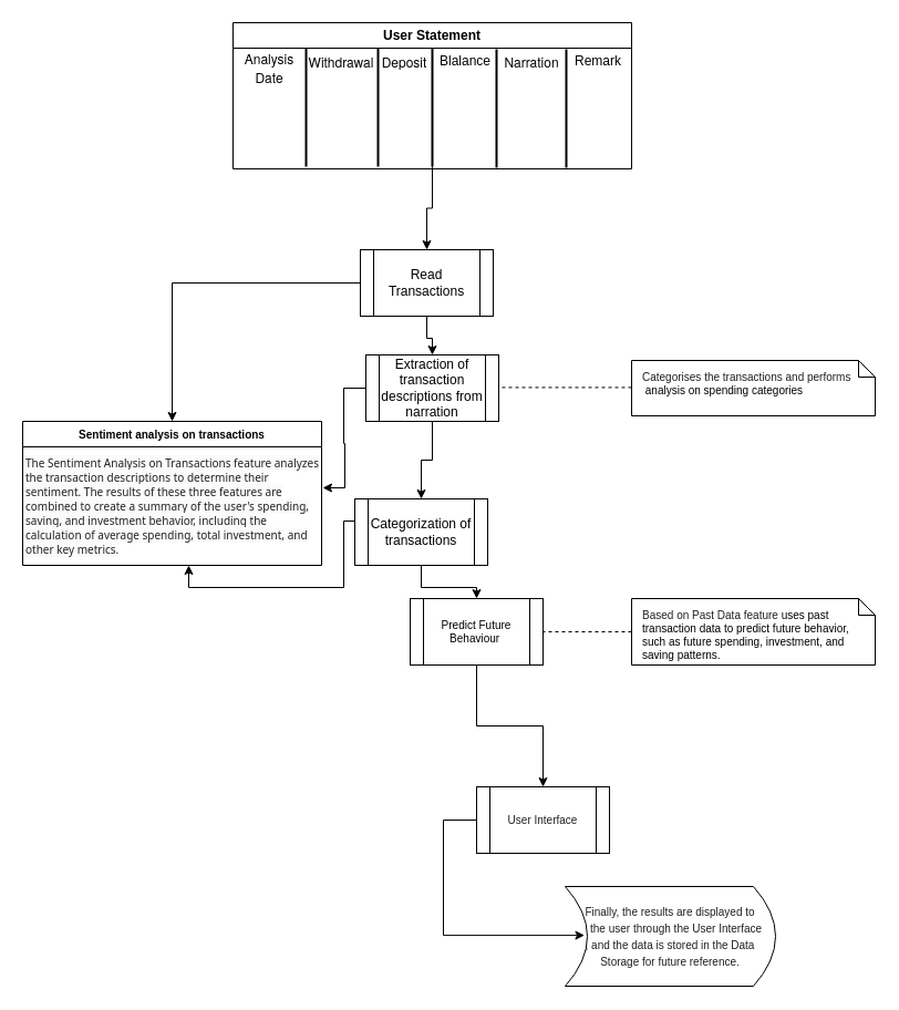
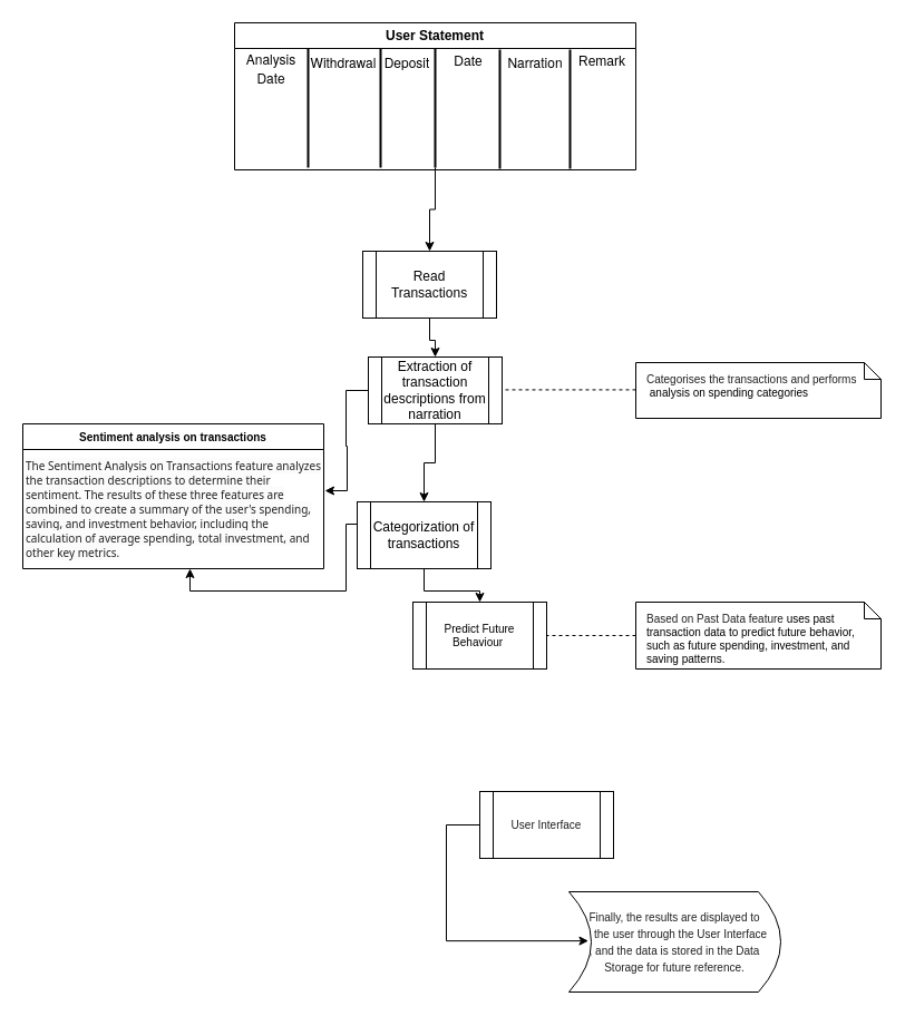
- <mxCell id="6" value="Blalance" style="text;html=1;strokeColor=none;fillColor=none;align=center;verticalAlign=middle;whiteSpace=wrap;rounded=0;" vertex="1" parent="2"><mxGeometry x="180" y="20" width="60" height="30" as="geometry" /></mxCell>
+ <mxCell id="6" value="Date" style="text;html=1;strokeColor=none;fillColor=none;align=center;verticalAlign=middle;whiteSpace=wrap;rounded=0;" vertex="1" parent="2"><mxGeometry x="180" y="20" width="60" height="30" as="geometry" /></mxCell>
- <mxCell id="15" style="edgeStyle=orthogonalEdgeStyle;rounded=0;orthogonalLoop=1;jettySize=auto;html=1;entryX=0.5;entryY=0;entryDx=0;entryDy=0;fontSize=10;fontColor=#202021;" edge="1" parent="1" source="16" target="26"><mxGeometry relative="1" as="geometry" /></mxCell>
- <mxCell id="24" style="edgeStyle=orthogonalEdgeStyle;rounded=0;orthogonalLoop=1;jettySize=auto;html=1;entryX=0.5;entryY=0;entryDx=0;entryDy=0;fontSize=10;fontColor=#202021;" edge="1" parent="1" source="25" target="33"><mxGeometry relative="1" as="geometry" /></mxCell>
